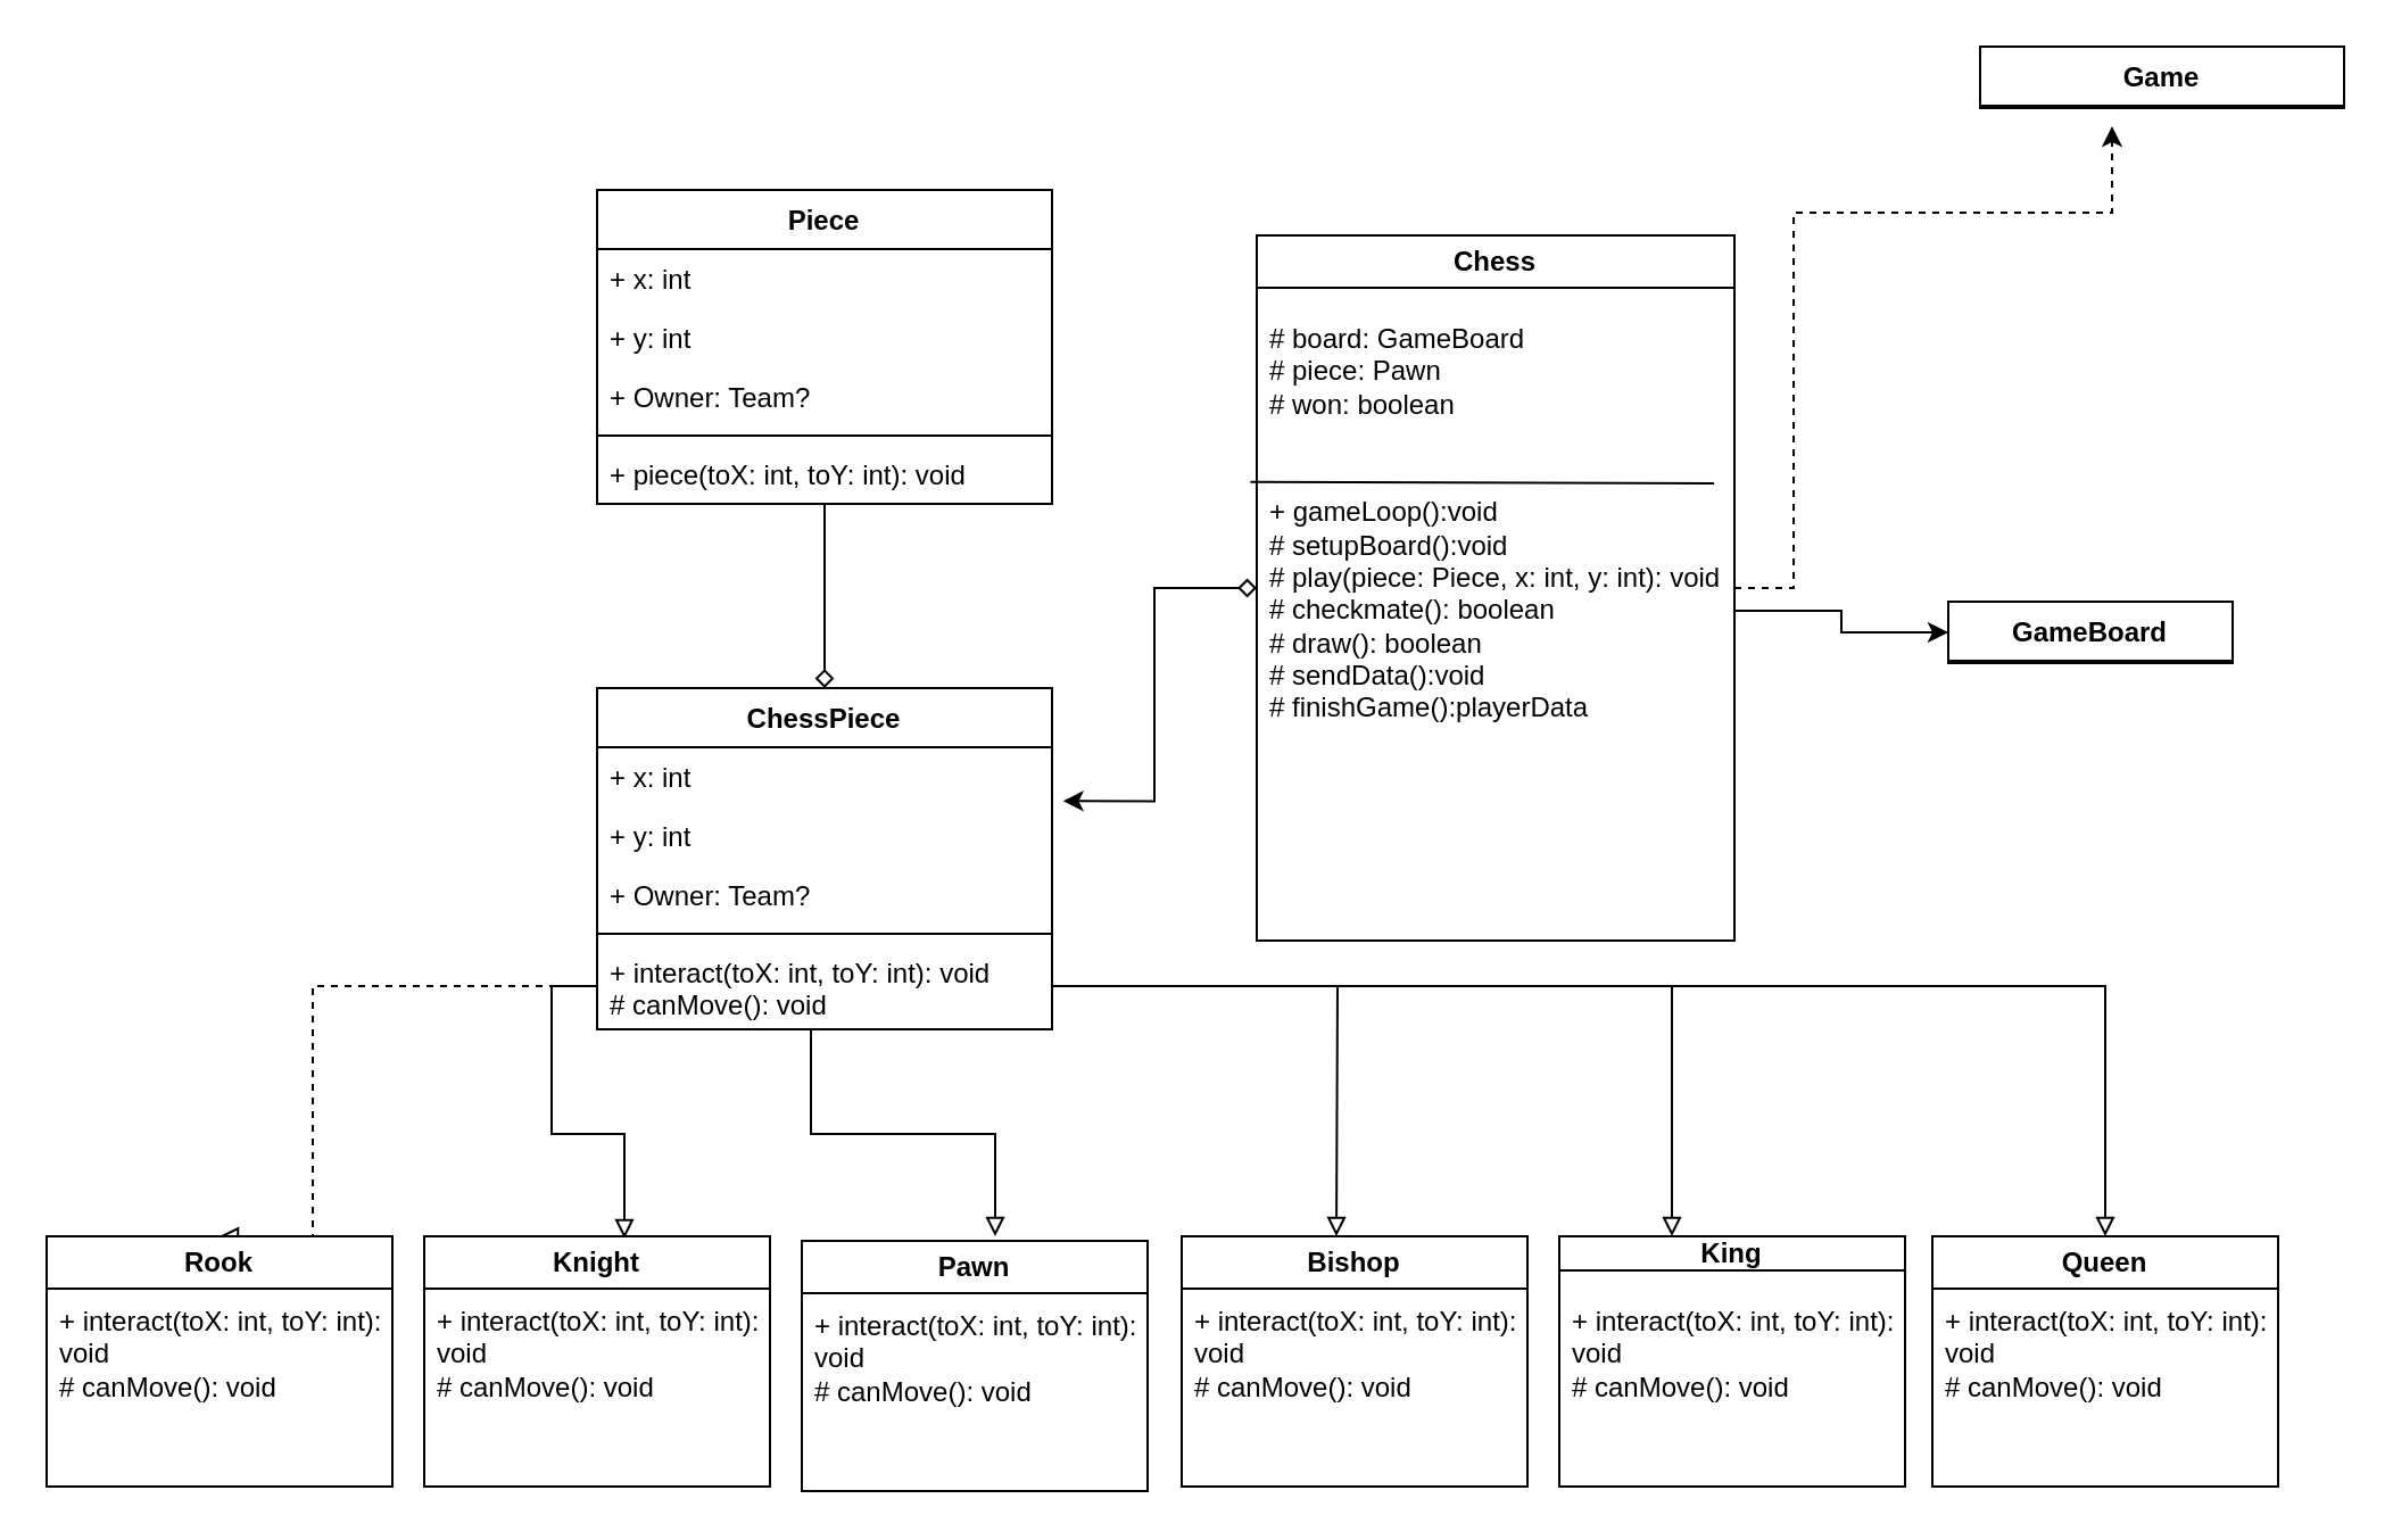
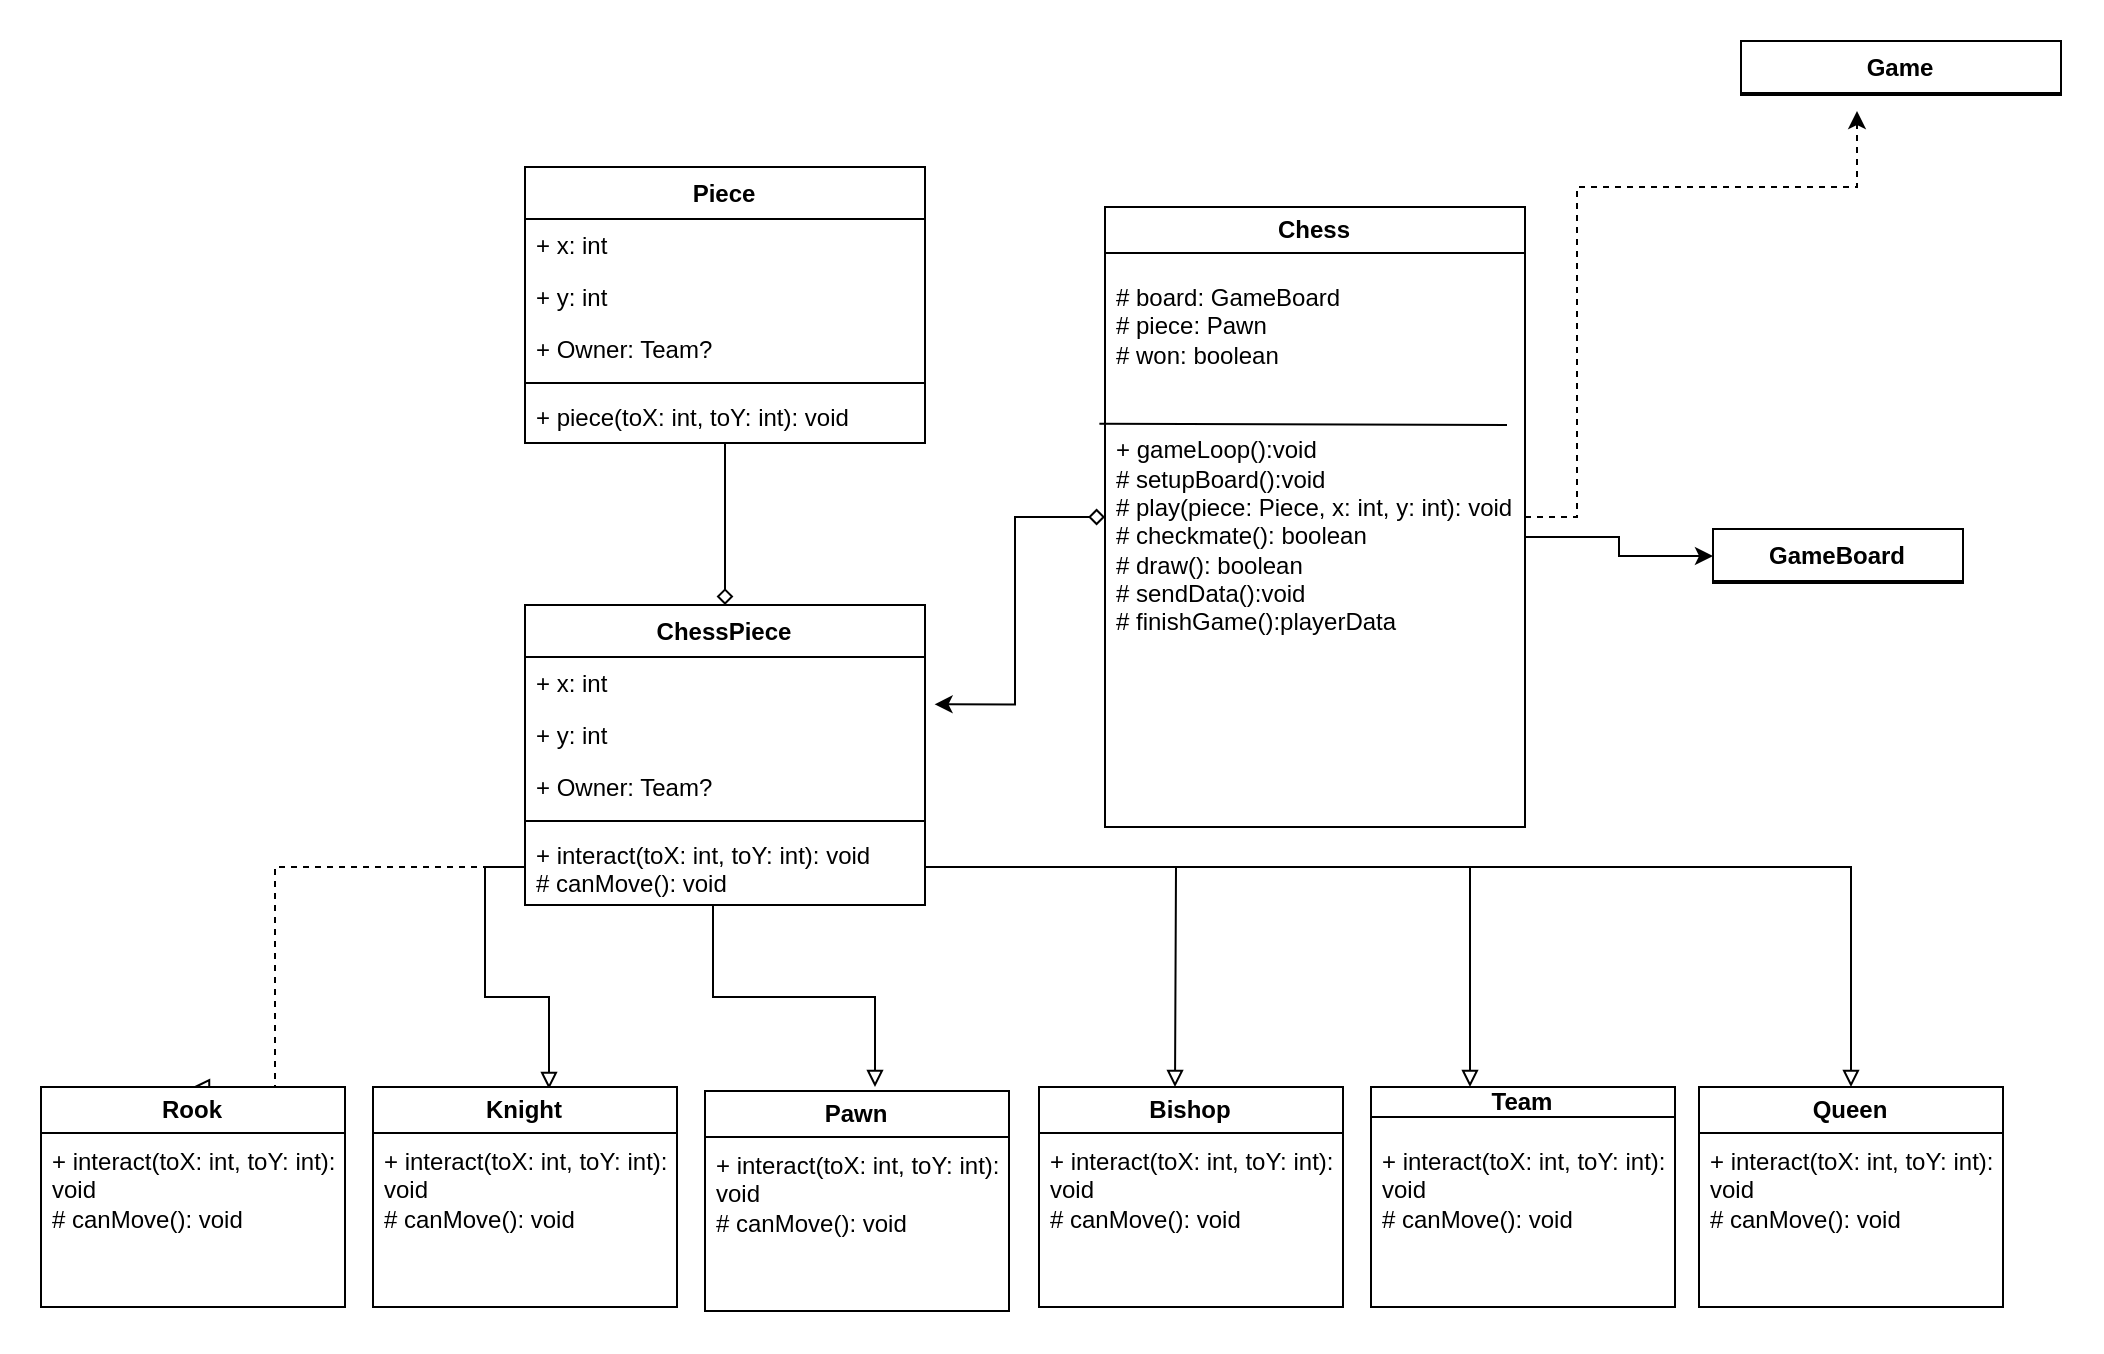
- <mxCell id="31" value="King" style="swimlane;whiteSpace=wrap;html=1;startSize=15;" vertex="1" parent="1"><mxGeometry x="685" y="543" width="152" height="110" as="geometry" /></mxCell>
+ <mxCell id="31" value="Team" style="swimlane;whiteSpace=wrap;html=1;startSize=15;" vertex="1" parent="1"><mxGeometry x="685" y="543" width="152" height="110" as="geometry" /></mxCell>
